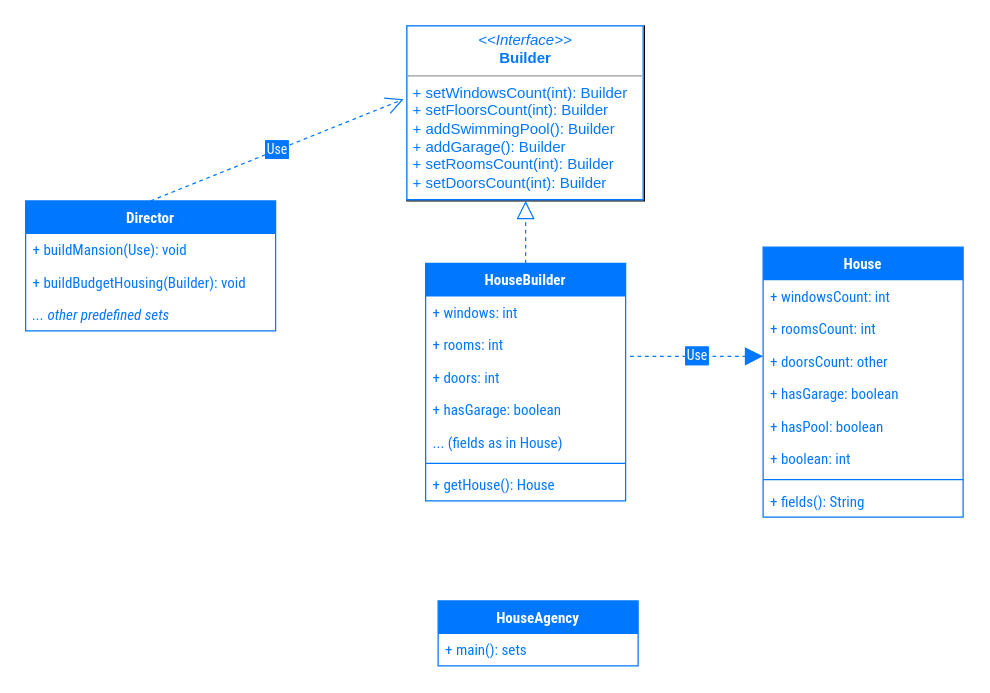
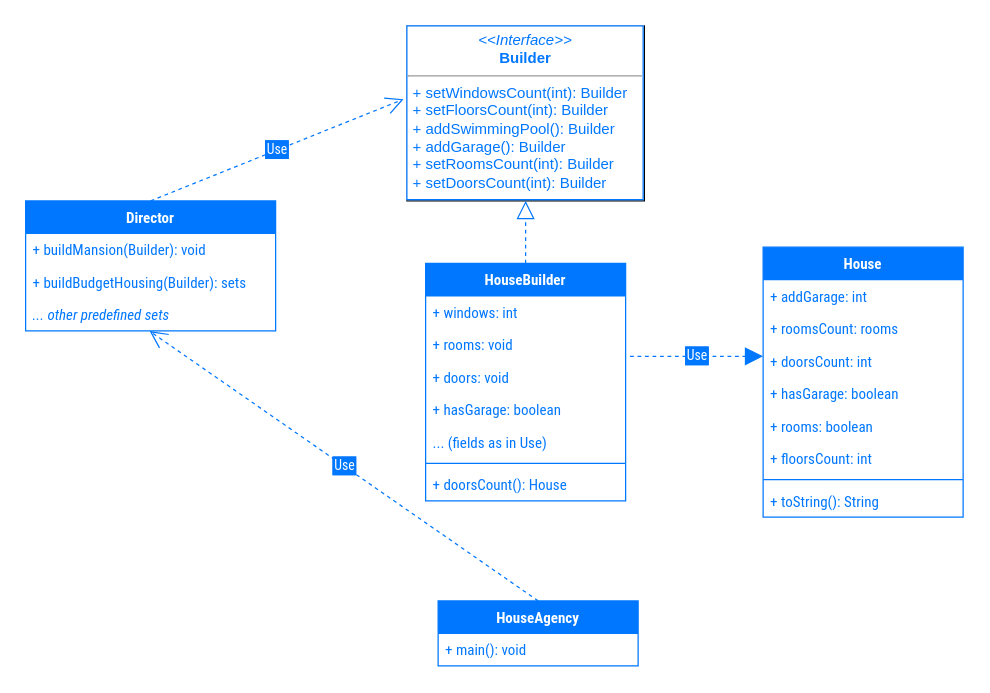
- <mxCell id="25" value="+ buildMansion(Use): void" style="text;strokeColor=none;fillColor=none;align=left;verticalAlign=top;spacingLeft=4;spacingRight=4;overflow=hidden;rotatable=0;points=[[0,0.5],[1,0.5]];portConstraint=eastwest;labelBackgroundColor=#FFFFFF;labelBorderColor=none;fontFamily=Roboto Condensed;fontSource=https%3A%2F%2Ffonts.googleapis.com%2Fcss%3Ffamily%3DRoboto%2BCondensed;fontColor=#0077FF;" vertex="1" parent="24"><mxGeometry y="26" width="200" height="26" as="geometry" /></mxCell>
+ <mxCell id="25" value="+ buildMansion(Builder): void" style="text;strokeColor=none;fillColor=none;align=left;verticalAlign=top;spacingLeft=4;spacingRight=4;overflow=hidden;rotatable=0;points=[[0,0.5],[1,0.5]];portConstraint=eastwest;labelBackgroundColor=#FFFFFF;labelBorderColor=none;fontFamily=Roboto Condensed;fontSource=https%3A%2F%2Ffonts.googleapis.com%2Fcss%3Ffamily%3DRoboto%2BCondensed;fontColor=#0077FF;" vertex="1" parent="24"><mxGeometry y="26" width="200" height="26" as="geometry" /></mxCell>
- <mxCell id="26" value="+ buildBudgetHousing(Builder): void" style="text;strokeColor=none;fillColor=none;align=left;verticalAlign=top;spacingLeft=4;spacingRight=4;overflow=hidden;rotatable=0;points=[[0,0.5],[1,0.5]];portConstraint=eastwest;labelBackgroundColor=#FFFFFF;labelBorderColor=none;fontFamily=Roboto Condensed;fontSource=https%3A%2F%2Ffonts.googleapis.com%2Fcss%3Ffamily%3DRoboto%2BCondensed;fontColor=#0077FF;" vertex="1" parent="24"><mxGeometry y="52" width="200" height="26" as="geometry" /></mxCell>
+ <mxCell id="26" value="+ buildBudgetHousing(Builder): sets" style="text;strokeColor=none;fillColor=none;align=left;verticalAlign=top;spacingLeft=4;spacingRight=4;overflow=hidden;rotatable=0;points=[[0,0.5],[1,0.5]];portConstraint=eastwest;labelBackgroundColor=#FFFFFF;labelBorderColor=none;fontFamily=Roboto Condensed;fontSource=https%3A%2F%2Ffonts.googleapis.com%2Fcss%3Ffamily%3DRoboto%2BCondensed;fontColor=#0077FF;" vertex="1" parent="24"><mxGeometry y="52" width="200" height="26" as="geometry" /></mxCell>
- <mxCell id="13" value="+ windowsCount: int" style="text;strokeColor=none;fillColor=none;align=left;verticalAlign=top;spacingLeft=4;spacingRight=4;overflow=hidden;rotatable=0;points=[[0,0.5],[1,0.5]];portConstraint=eastwest;labelBackgroundColor=#FFFFFF;labelBorderColor=none;fontFamily=Roboto Condensed;fontSource=https%3A%2F%2Ffonts.googleapis.com%2Fcss%3Ffamily%3DRoboto%2BCondensed;fontColor=#0077FF;" vertex="1" parent="12"><mxGeometry y="26" width="160" height="26" as="geometry" /></mxCell>
+ <mxCell id="13" value="+ addGarage: int" style="text;strokeColor=none;fillColor=none;align=left;verticalAlign=top;spacingLeft=4;spacingRight=4;overflow=hidden;rotatable=0;points=[[0,0.5],[1,0.5]];portConstraint=eastwest;labelBackgroundColor=#FFFFFF;labelBorderColor=none;fontFamily=Roboto Condensed;fontSource=https%3A%2F%2Ffonts.googleapis.com%2Fcss%3Ffamily%3DRoboto%2BCondensed;fontColor=#0077FF;" vertex="1" parent="12"><mxGeometry y="26" width="160" height="26" as="geometry" /></mxCell>
- <mxCell id="14" value="+ roomsCount: int" style="text;strokeColor=none;fillColor=none;align=left;verticalAlign=top;spacingLeft=4;spacingRight=4;overflow=hidden;rotatable=0;points=[[0,0.5],[1,0.5]];portConstraint=eastwest;labelBackgroundColor=#FFFFFF;labelBorderColor=none;fontFamily=Roboto Condensed;fontSource=https%3A%2F%2Ffonts.googleapis.com%2Fcss%3Ffamily%3DRoboto%2BCondensed;fontColor=#0077FF;" vertex="1" parent="12"><mxGeometry y="52" width="160" height="26" as="geometry" /></mxCell>
+ <mxCell id="14" value="+ roomsCount: rooms" style="text;strokeColor=none;fillColor=none;align=left;verticalAlign=top;spacingLeft=4;spacingRight=4;overflow=hidden;rotatable=0;points=[[0,0.5],[1,0.5]];portConstraint=eastwest;labelBackgroundColor=#FFFFFF;labelBorderColor=none;fontFamily=Roboto Condensed;fontSource=https%3A%2F%2Ffonts.googleapis.com%2Fcss%3Ffamily%3DRoboto%2BCondensed;fontColor=#0077FF;" vertex="1" parent="12"><mxGeometry y="52" width="160" height="26" as="geometry" /></mxCell>
- <mxCell id="6" value="+ rooms: int" style="text;strokeColor=none;fillColor=none;align=left;verticalAlign=top;spacingLeft=4;spacingRight=4;overflow=hidden;rotatable=0;points=[[0,0.5],[1,0.5]];portConstraint=eastwest;labelBackgroundColor=#FFFFFF;labelBorderColor=none;fontFamily=Roboto Condensed;fontSource=https%3A%2F%2Ffonts.googleapis.com%2Fcss%3Ffamily%3DRoboto%2BCondensed;fontColor=#0077FF;" vertex="1" parent="4"><mxGeometry y="52" width="160" height="26" as="geometry" /></mxCell>
+ <mxCell id="6" value="+ rooms: void" style="text;strokeColor=none;fillColor=none;align=left;verticalAlign=top;spacingLeft=4;spacingRight=4;overflow=hidden;rotatable=0;points=[[0,0.5],[1,0.5]];portConstraint=eastwest;labelBackgroundColor=#FFFFFF;labelBorderColor=none;fontFamily=Roboto Condensed;fontSource=https%3A%2F%2Ffonts.googleapis.com%2Fcss%3Ffamily%3DRoboto%2BCondensed;fontColor=#0077FF;" vertex="1" parent="4"><mxGeometry y="52" width="160" height="26" as="geometry" /></mxCell>
- <mxCell id="15" value="+ doorsCount: other" style="text;strokeColor=none;fillColor=none;align=left;verticalAlign=top;spacingLeft=4;spacingRight=4;overflow=hidden;rotatable=0;points=[[0,0.5],[1,0.5]];portConstraint=eastwest;labelBackgroundColor=#FFFFFF;labelBorderColor=none;fontFamily=Roboto Condensed;fontSource=https%3A%2F%2Ffonts.googleapis.com%2Fcss%3Ffamily%3DRoboto%2BCondensed;fontColor=#0077FF;" vertex="1" parent="12"><mxGeometry y="78" width="160" height="26" as="geometry" /></mxCell>
+ <mxCell id="15" value="+ doorsCount: int" style="text;strokeColor=none;fillColor=none;align=left;verticalAlign=top;spacingLeft=4;spacingRight=4;overflow=hidden;rotatable=0;points=[[0,0.5],[1,0.5]];portConstraint=eastwest;labelBackgroundColor=#FFFFFF;labelBorderColor=none;fontFamily=Roboto Condensed;fontSource=https%3A%2F%2Ffonts.googleapis.com%2Fcss%3Ffamily%3DRoboto%2BCondensed;fontColor=#0077FF;" vertex="1" parent="12"><mxGeometry y="78" width="160" height="26" as="geometry" /></mxCell>
- <mxCell id="7" value="+ doors: int" style="text;strokeColor=none;fillColor=none;align=left;verticalAlign=top;spacingLeft=4;spacingRight=4;overflow=hidden;rotatable=0;points=[[0,0.5],[1,0.5]];portConstraint=eastwest;labelBackgroundColor=#FFFFFF;labelBorderColor=none;fontFamily=Roboto Condensed;fontSource=https%3A%2F%2Ffonts.googleapis.com%2Fcss%3Ffamily%3DRoboto%2BCondensed;fontColor=#0077FF;" vertex="1" parent="4"><mxGeometry y="78" width="160" height="26" as="geometry" /></mxCell>
+ <mxCell id="7" value="+ doors: void" style="text;strokeColor=none;fillColor=none;align=left;verticalAlign=top;spacingLeft=4;spacingRight=4;overflow=hidden;rotatable=0;points=[[0,0.5],[1,0.5]];portConstraint=eastwest;labelBackgroundColor=#FFFFFF;labelBorderColor=none;fontFamily=Roboto Condensed;fontSource=https%3A%2F%2Ffonts.googleapis.com%2Fcss%3Ffamily%3DRoboto%2BCondensed;fontColor=#0077FF;" vertex="1" parent="4"><mxGeometry y="78" width="160" height="26" as="geometry" /></mxCell>
- <mxCell id="17" value="+ hasPool: boolean" style="text;strokeColor=none;fillColor=none;align=left;verticalAlign=top;spacingLeft=4;spacingRight=4;overflow=hidden;rotatable=0;points=[[0,0.5],[1,0.5]];portConstraint=eastwest;labelBackgroundColor=#FFFFFF;labelBorderColor=none;fontFamily=Roboto Condensed;fontSource=https%3A%2F%2Ffonts.googleapis.com%2Fcss%3Ffamily%3DRoboto%2BCondensed;fontColor=#0077FF;" vertex="1" parent="12"><mxGeometry y="130" width="160" height="26" as="geometry" /></mxCell>
+ <mxCell id="17" value="+ rooms: boolean" style="text;strokeColor=none;fillColor=none;align=left;verticalAlign=top;spacingLeft=4;spacingRight=4;overflow=hidden;rotatable=0;points=[[0,0.5],[1,0.5]];portConstraint=eastwest;labelBackgroundColor=#FFFFFF;labelBorderColor=none;fontFamily=Roboto Condensed;fontSource=https%3A%2F%2Ffonts.googleapis.com%2Fcss%3Ffamily%3DRoboto%2BCondensed;fontColor=#0077FF;" vertex="1" parent="12"><mxGeometry y="130" width="160" height="26" as="geometry" /></mxCell>
- <mxCell id="9" value="... (fields as in House)" style="text;strokeColor=none;fillColor=none;align=left;verticalAlign=top;spacingLeft=4;spacingRight=4;overflow=hidden;rotatable=0;points=[[0,0.5],[1,0.5]];portConstraint=eastwest;labelBackgroundColor=#FFFFFF;labelBorderColor=none;fontFamily=Roboto Condensed;fontSource=https%3A%2F%2Ffonts.googleapis.com%2Fcss%3Ffamily%3DRoboto%2BCondensed;fontColor=#0077FF;" vertex="1" parent="4"><mxGeometry y="130" width="160" height="26" as="geometry" /></mxCell>
+ <mxCell id="9" value="... (fields as in Use)" style="text;strokeColor=none;fillColor=none;align=left;verticalAlign=top;spacingLeft=4;spacingRight=4;overflow=hidden;rotatable=0;points=[[0,0.5],[1,0.5]];portConstraint=eastwest;labelBackgroundColor=#FFFFFF;labelBorderColor=none;fontFamily=Roboto Condensed;fontSource=https%3A%2F%2Ffonts.googleapis.com%2Fcss%3Ffamily%3DRoboto%2BCondensed;fontColor=#0077FF;" vertex="1" parent="4"><mxGeometry y="130" width="160" height="26" as="geometry" /></mxCell>
- <mxCell id="18" value="+ boolean: int" style="text;strokeColor=none;fillColor=none;align=left;verticalAlign=top;spacingLeft=4;spacingRight=4;overflow=hidden;rotatable=0;points=[[0,0.5],[1,0.5]];portConstraint=eastwest;labelBackgroundColor=#FFFFFF;labelBorderColor=none;fontFamily=Roboto Condensed;fontSource=https%3A%2F%2Ffonts.googleapis.com%2Fcss%3Ffamily%3DRoboto%2BCondensed;fontColor=#0077FF;" vertex="1" parent="12"><mxGeometry y="156" width="160" height="26" as="geometry" /></mxCell>
+ <mxCell id="18" value="+ floorsCount: int" style="text;strokeColor=none;fillColor=none;align=left;verticalAlign=top;spacingLeft=4;spacingRight=4;overflow=hidden;rotatable=0;points=[[0,0.5],[1,0.5]];portConstraint=eastwest;labelBackgroundColor=#FFFFFF;labelBorderColor=none;fontFamily=Roboto Condensed;fontSource=https%3A%2F%2Ffonts.googleapis.com%2Fcss%3Ffamily%3DRoboto%2BCondensed;fontColor=#0077FF;" vertex="1" parent="12"><mxGeometry y="156" width="160" height="26" as="geometry" /></mxCell>
+ <mxCell id="29" value="Use" style="endArrow=open;endSize=12;dashed=1;html=1;rounded=0;labelBackgroundColor=#0077FF;labelBorderColor=#0077FF;fontFamily=Roboto Condensed;fontSource=https%3A%2F%2Ffonts.googleapis.com%2Fcss%3Ffamily%3DRoboto%2BCondensed;fontColor=#FFFFFF;strokeColor=#0077FF;entryX=0.496;entryY=1.007;entryDx=0;entryDy=0;entryPerimeter=0;exitX=0.5;exitY=0;exitDx=0;exitDy=0;" edge="1" parent="1" source="22" target="27"><mxGeometry width="160" relative="1" as="geometry"><mxPoint x="140" y="460" as="sourcePoint" /><mxPoint x="389.8" y="414.108" as="targetPoint" /></mxGeometry></mxCell>
- <mxCell id="11" value="+ getHouse(): House" style="text;strokeColor=none;fillColor=none;align=left;verticalAlign=top;spacingLeft=4;spacingRight=4;overflow=hidden;rotatable=0;points=[[0,0.5],[1,0.5]];portConstraint=eastwest;labelBackgroundColor=#FFFFFF;labelBorderColor=none;fontFamily=Roboto Condensed;fontSource=https%3A%2F%2Ffonts.googleapis.com%2Fcss%3Ffamily%3DRoboto%2BCondensed;fontColor=#0077FF;" vertex="1" parent="4"><mxGeometry y="164" width="160" height="26" as="geometry" /></mxCell>
+ <mxCell id="11" value="+ doorsCount(): House" style="text;strokeColor=none;fillColor=none;align=left;verticalAlign=top;spacingLeft=4;spacingRight=4;overflow=hidden;rotatable=0;points=[[0,0.5],[1,0.5]];portConstraint=eastwest;labelBackgroundColor=#FFFFFF;labelBorderColor=none;fontFamily=Roboto Condensed;fontSource=https%3A%2F%2Ffonts.googleapis.com%2Fcss%3Ffamily%3DRoboto%2BCondensed;fontColor=#0077FF;" vertex="1" parent="4"><mxGeometry y="164" width="160" height="26" as="geometry" /></mxCell>
- <mxCell id="20" value="+ fields(): String" style="text;strokeColor=none;fillColor=none;align=left;verticalAlign=top;spacingLeft=4;spacingRight=4;overflow=hidden;rotatable=0;points=[[0,0.5],[1,0.5]];portConstraint=eastwest;labelBackgroundColor=#FFFFFF;labelBorderColor=none;fontFamily=Roboto Condensed;fontSource=https%3A%2F%2Ffonts.googleapis.com%2Fcss%3Ffamily%3DRoboto%2BCondensed;fontColor=#0077FF;" vertex="1" parent="12"><mxGeometry y="190" width="160" height="26" as="geometry" /></mxCell>
+ <mxCell id="20" value="+ toString(): String" style="text;strokeColor=none;fillColor=none;align=left;verticalAlign=top;spacingLeft=4;spacingRight=4;overflow=hidden;rotatable=0;points=[[0,0.5],[1,0.5]];portConstraint=eastwest;labelBackgroundColor=#FFFFFF;labelBorderColor=none;fontFamily=Roboto Condensed;fontSource=https%3A%2F%2Ffonts.googleapis.com%2Fcss%3Ffamily%3DRoboto%2BCondensed;fontColor=#0077FF;" vertex="1" parent="12"><mxGeometry y="190" width="160" height="26" as="geometry" /></mxCell>
- <mxCell id="23" value="+ main(): sets" style="text;strokeColor=none;fillColor=none;align=left;verticalAlign=top;spacingLeft=4;spacingRight=4;overflow=hidden;rotatable=0;points=[[0,0.5],[1,0.5]];portConstraint=eastwest;labelBackgroundColor=#FFFFFF;labelBorderColor=none;fontFamily=Roboto Condensed;fontSource=https%3A%2F%2Ffonts.googleapis.com%2Fcss%3Ffamily%3DRoboto%2BCondensed;fontColor=#0077FF;" vertex="1" parent="22"><mxGeometry y="26" width="160" height="26" as="geometry" /></mxCell>
+ <mxCell id="23" value="+ main(): void" style="text;strokeColor=none;fillColor=none;align=left;verticalAlign=top;spacingLeft=4;spacingRight=4;overflow=hidden;rotatable=0;points=[[0,0.5],[1,0.5]];portConstraint=eastwest;labelBackgroundColor=#FFFFFF;labelBorderColor=none;fontFamily=Roboto Condensed;fontSource=https%3A%2F%2Ffonts.googleapis.com%2Fcss%3Ffamily%3DRoboto%2BCondensed;fontColor=#0077FF;" vertex="1" parent="22"><mxGeometry y="26" width="160" height="26" as="geometry" /></mxCell>
